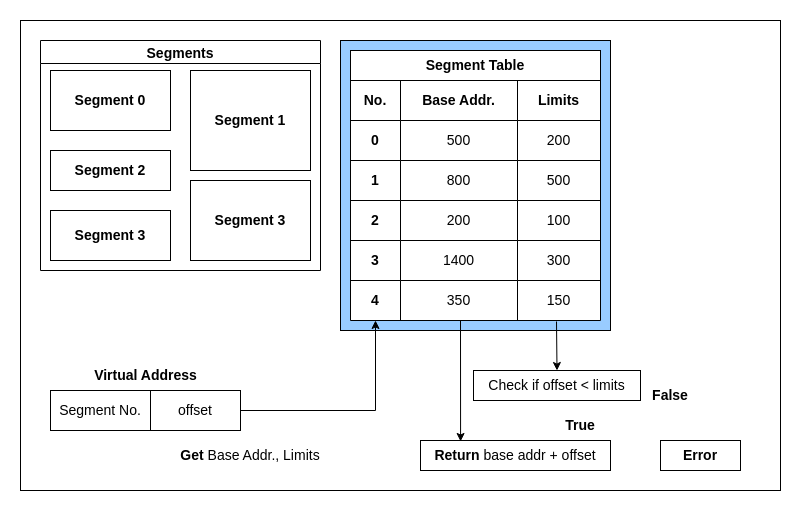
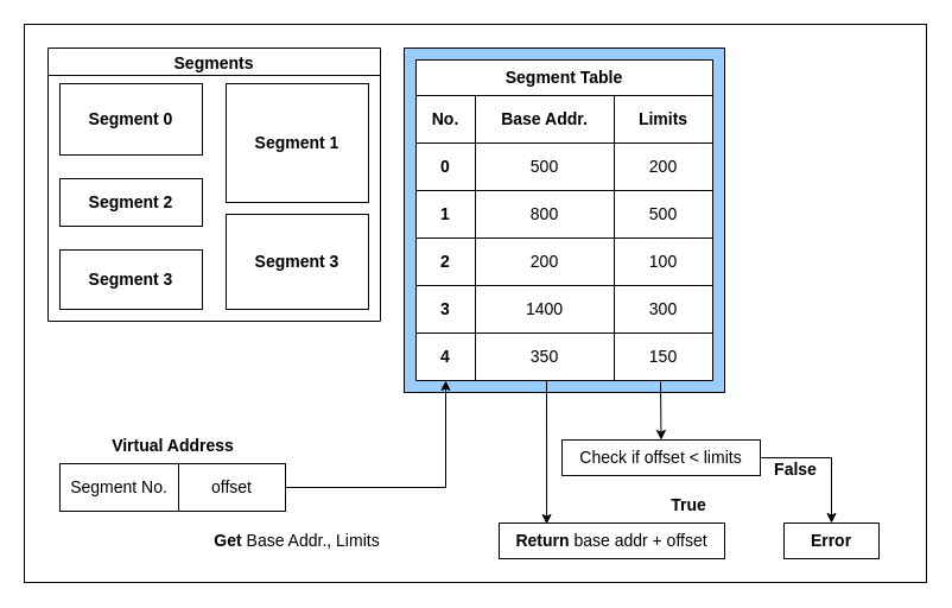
+ <mxCell id="49" style="edgeStyle=orthogonalEdgeStyle;rounded=0;orthogonalLoop=1;jettySize=auto;html=1;exitX=1;exitY=0.5;exitDx=0;exitDy=0;entryX=0.5;entryY=0;entryDx=0;entryDy=0;fontSize=14;" edge="1" parent="1" source="50" target="52"><mxGeometry relative="1" as="geometry" /></mxCell>
